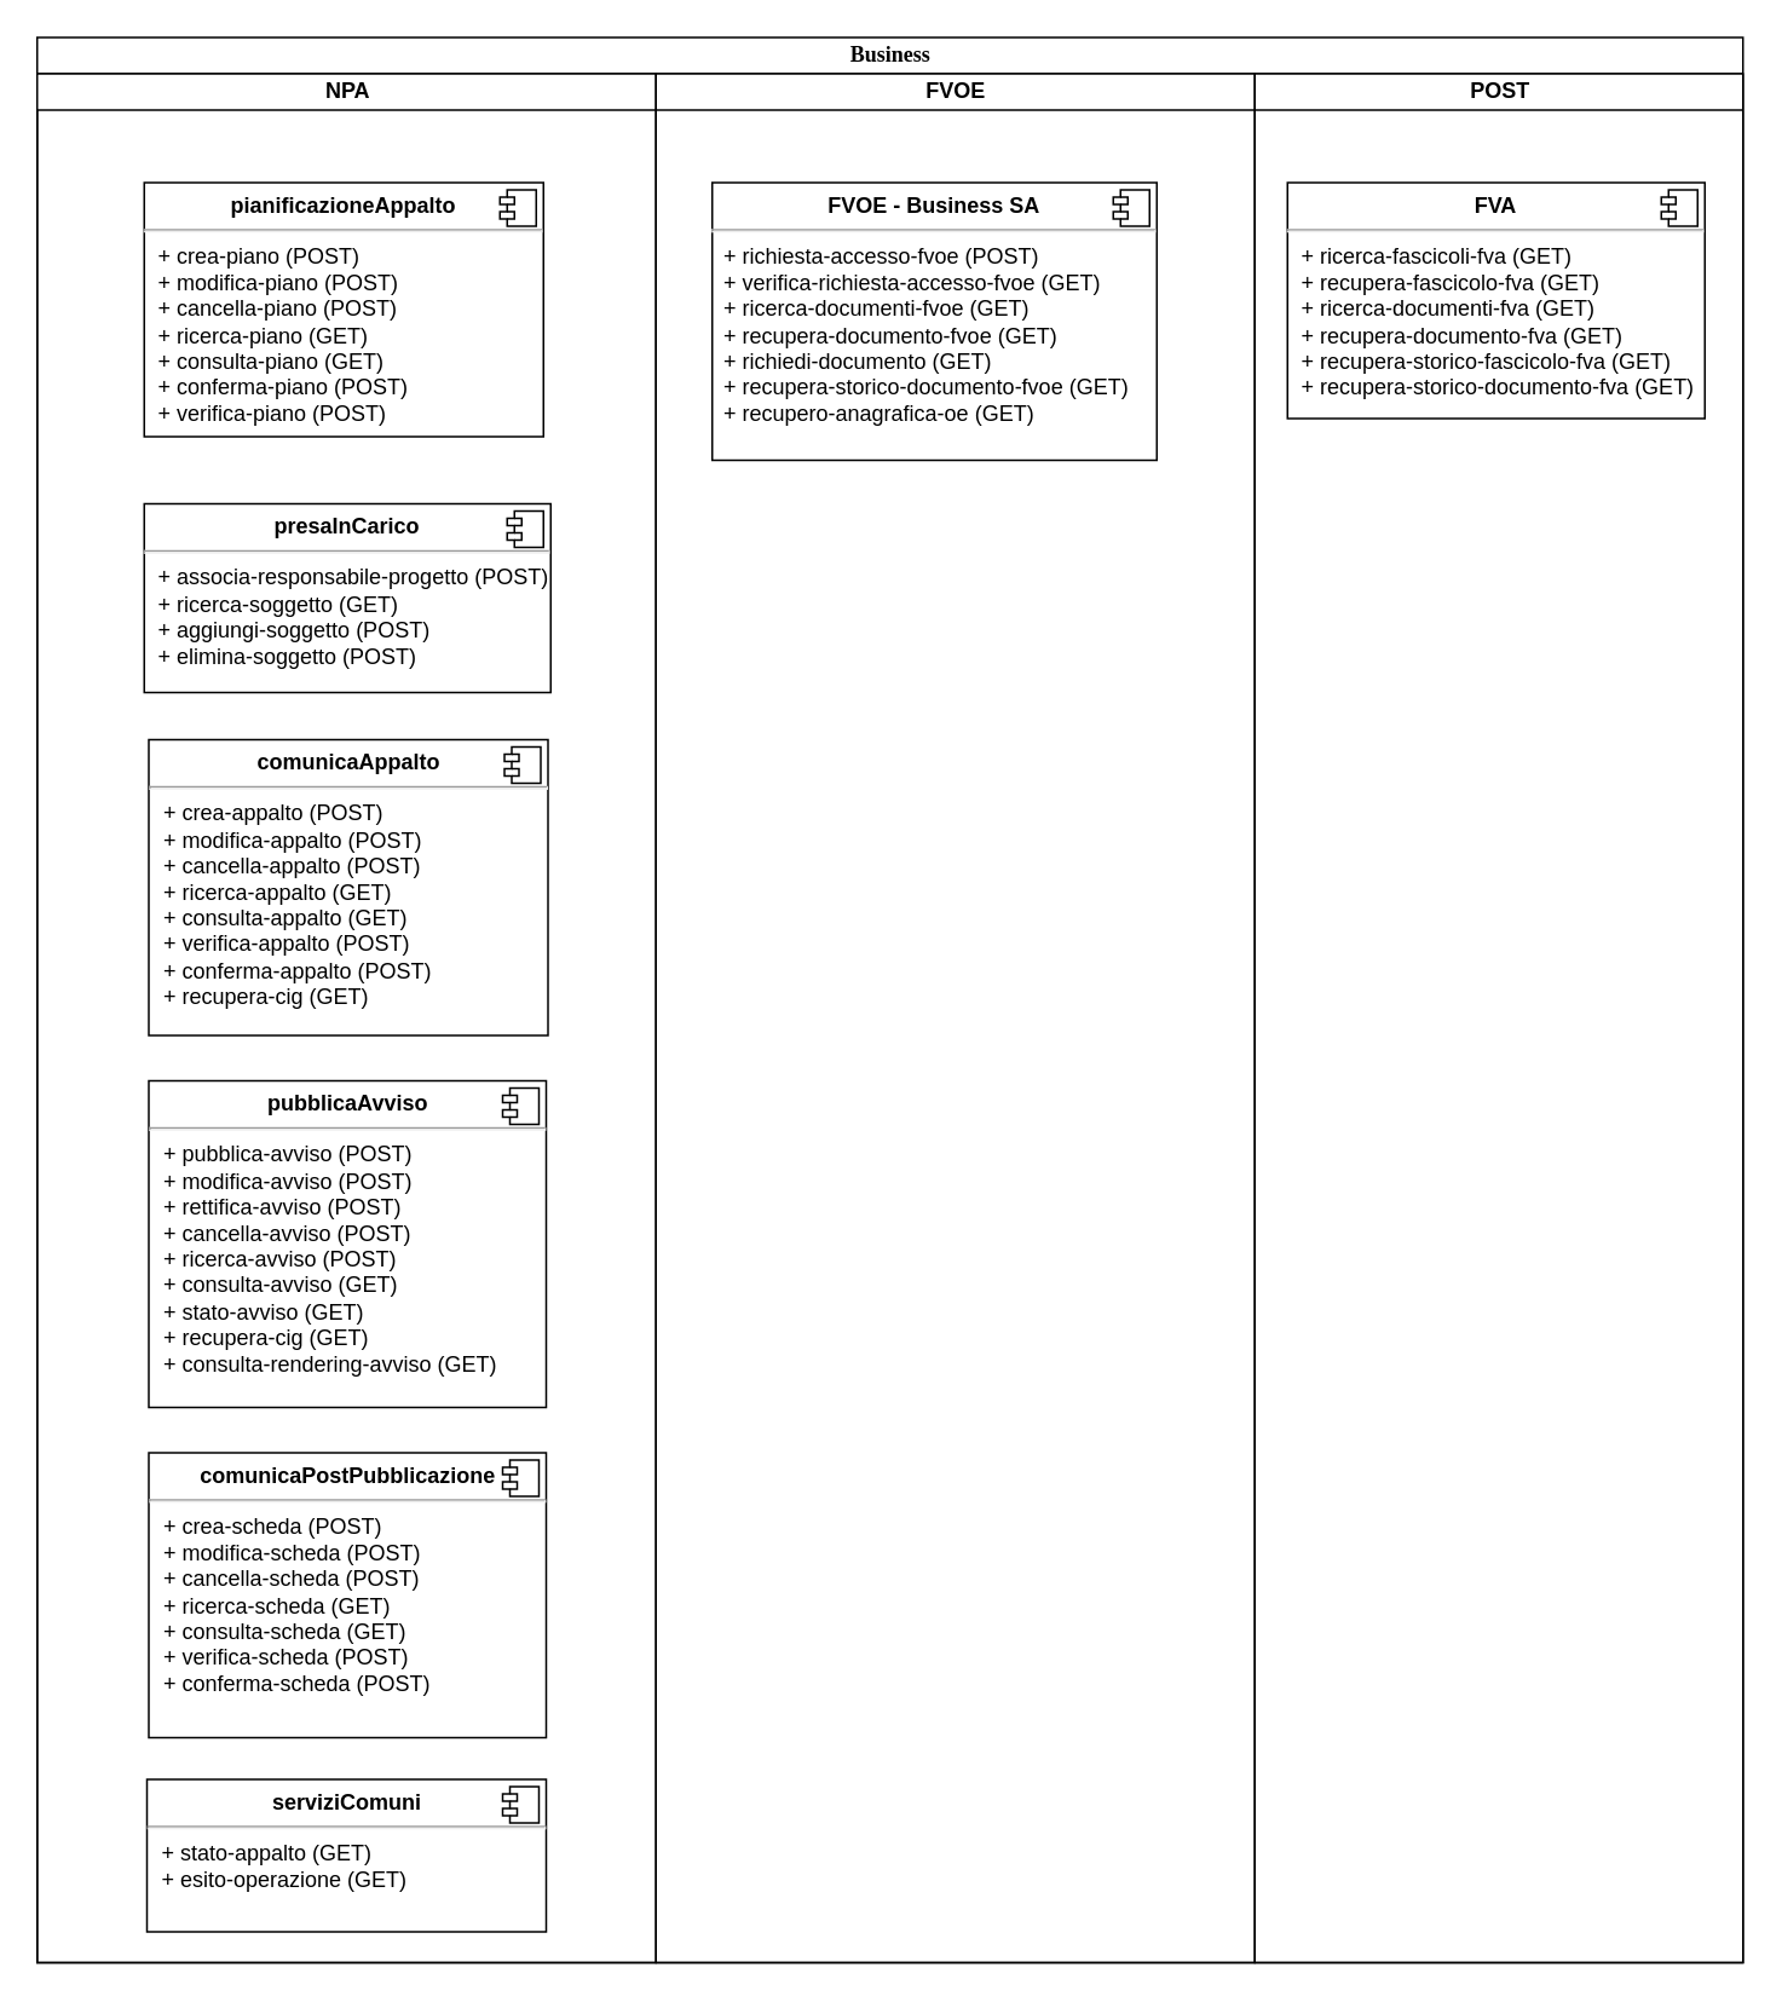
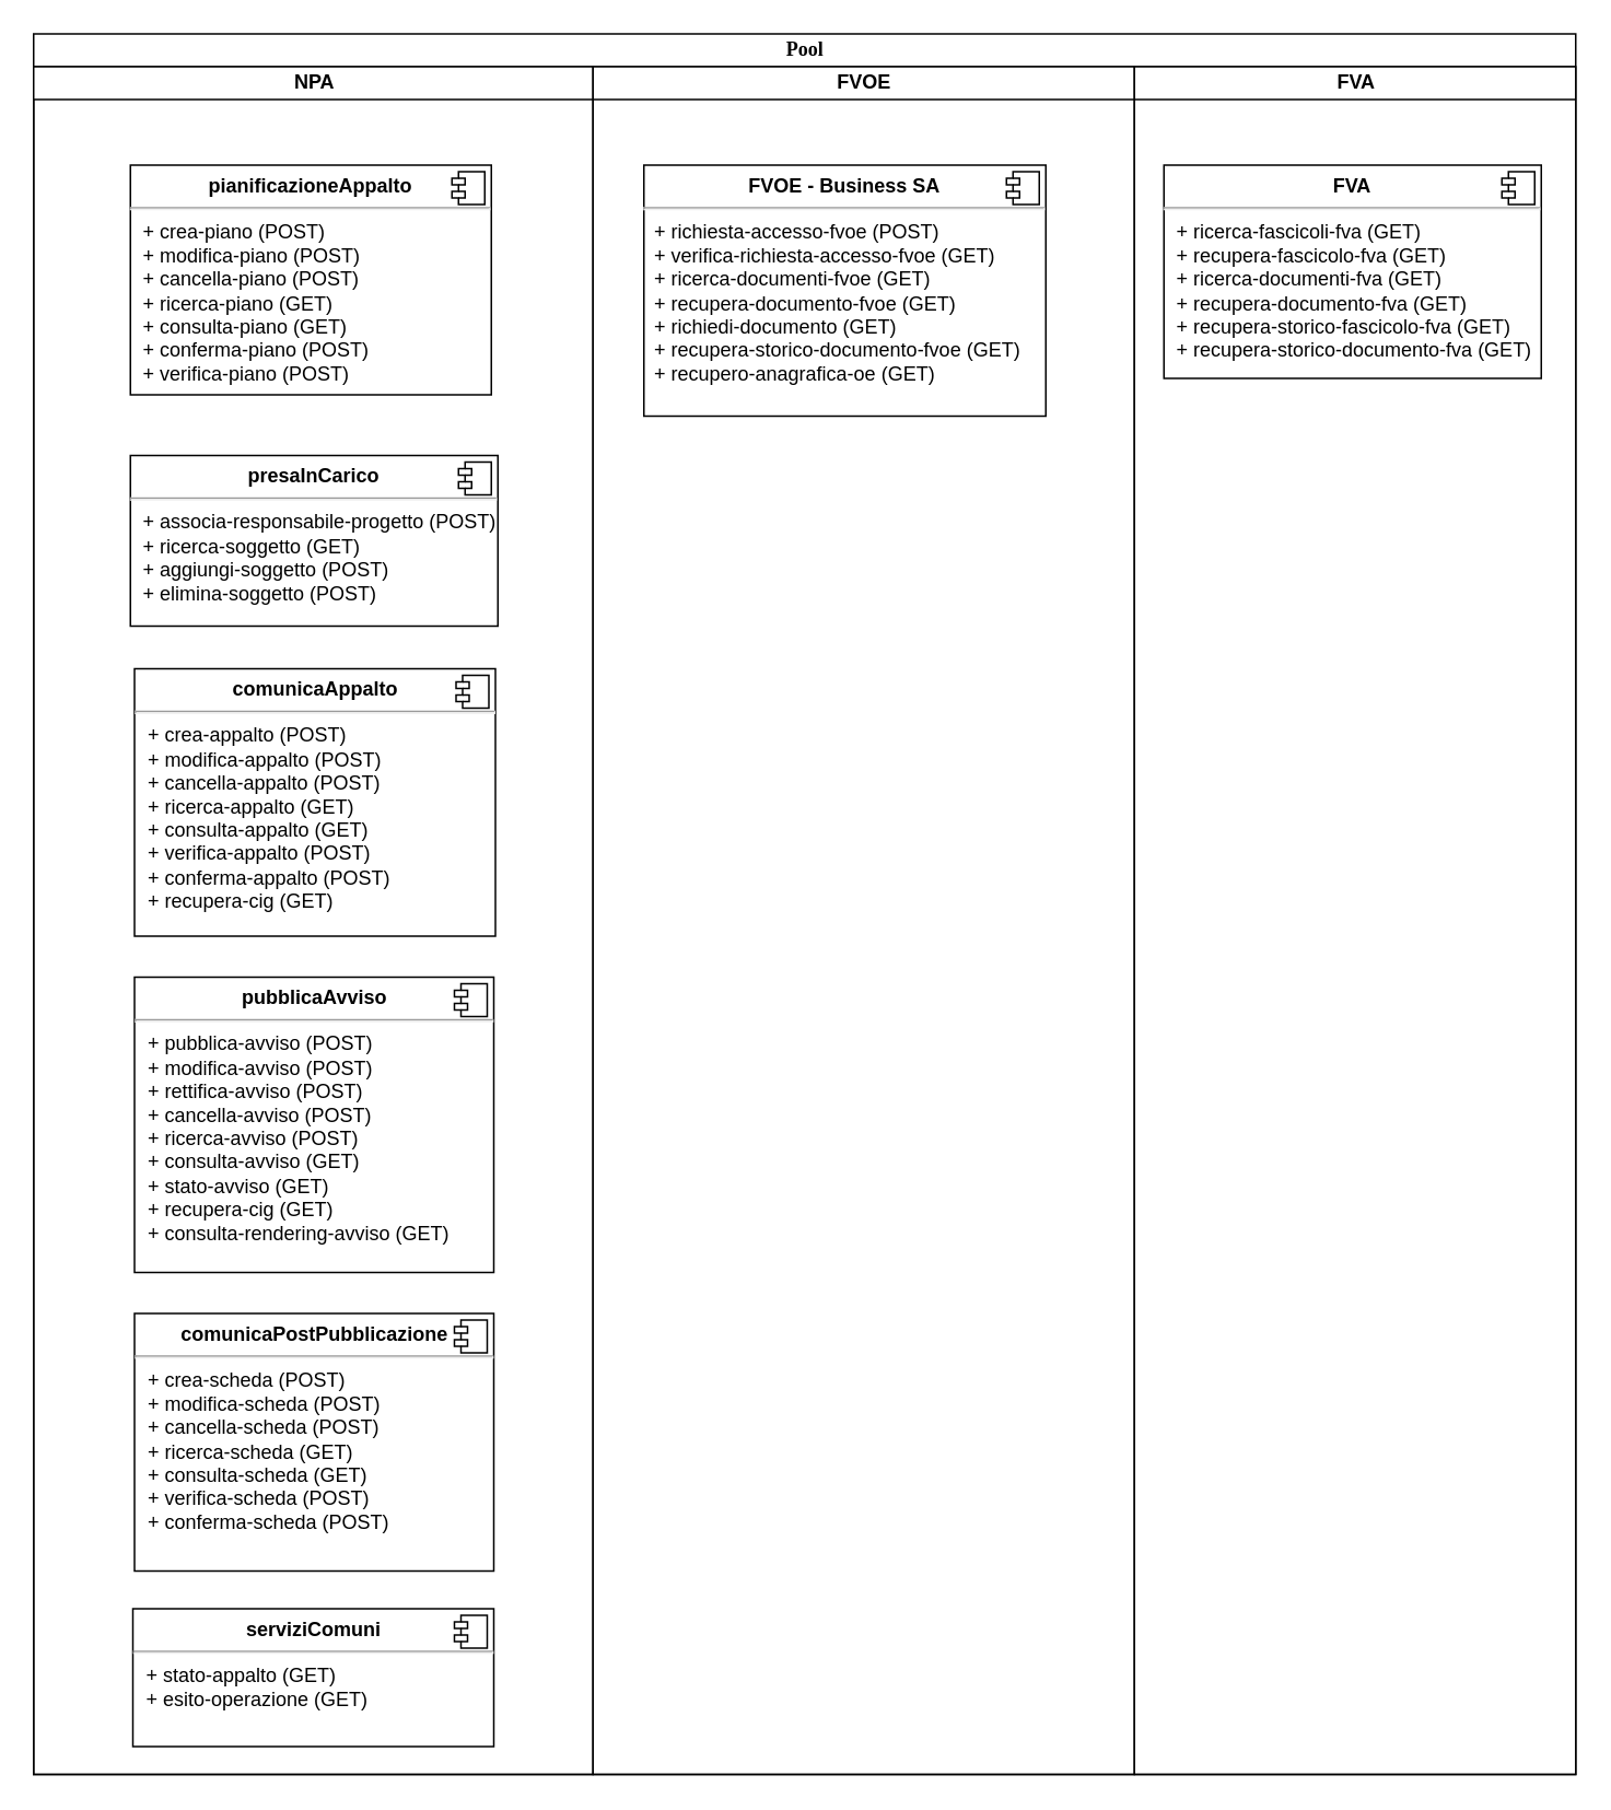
- <mxCell id="2" value="Business" style="swimlane;html=1;childLayout=stackLayout;startSize=20;rounded=0;shadow=0;comic=0;labelBackgroundColor=none;strokeWidth=1;fontFamily=Verdana;fontSize=12;align=center;" vertex="1" parent="1"><mxGeometry x="20" y="20" width="940" height="1061" as="geometry"><mxRectangle x="-360" y="140" width="70" height="30" as="alternateBounds" /></mxGeometry></mxCell>
+ <mxCell id="2" value="Pool" style="swimlane;html=1;childLayout=stackLayout;startSize=20;rounded=0;shadow=0;comic=0;labelBackgroundColor=none;strokeWidth=1;fontFamily=Verdana;fontSize=12;align=center;" vertex="1" parent="1"><mxGeometry x="20" y="20" width="940" height="1061" as="geometry"><mxRectangle x="-360" y="140" width="70" height="30" as="alternateBounds" /></mxGeometry></mxCell>
- <mxCell id="19" value="POST" style="swimlane;html=1;startSize=20;" vertex="1" parent="2"><mxGeometry x="671" y="20" width="269" height="1041" as="geometry" /></mxCell>
+ <mxCell id="19" value="FVA" style="swimlane;html=1;startSize=20;" vertex="1" parent="2"><mxGeometry x="671" y="20" width="269" height="1041" as="geometry" /></mxCell>
